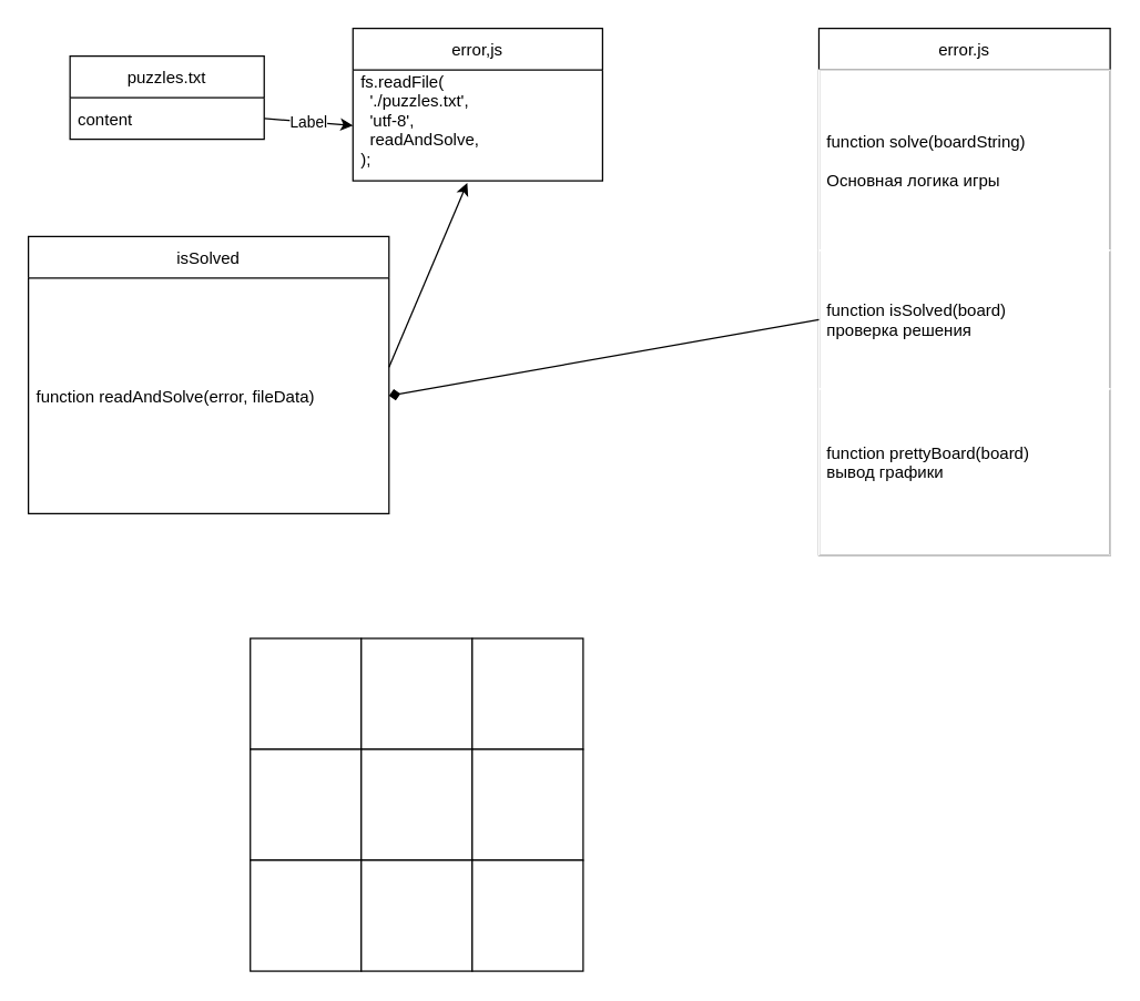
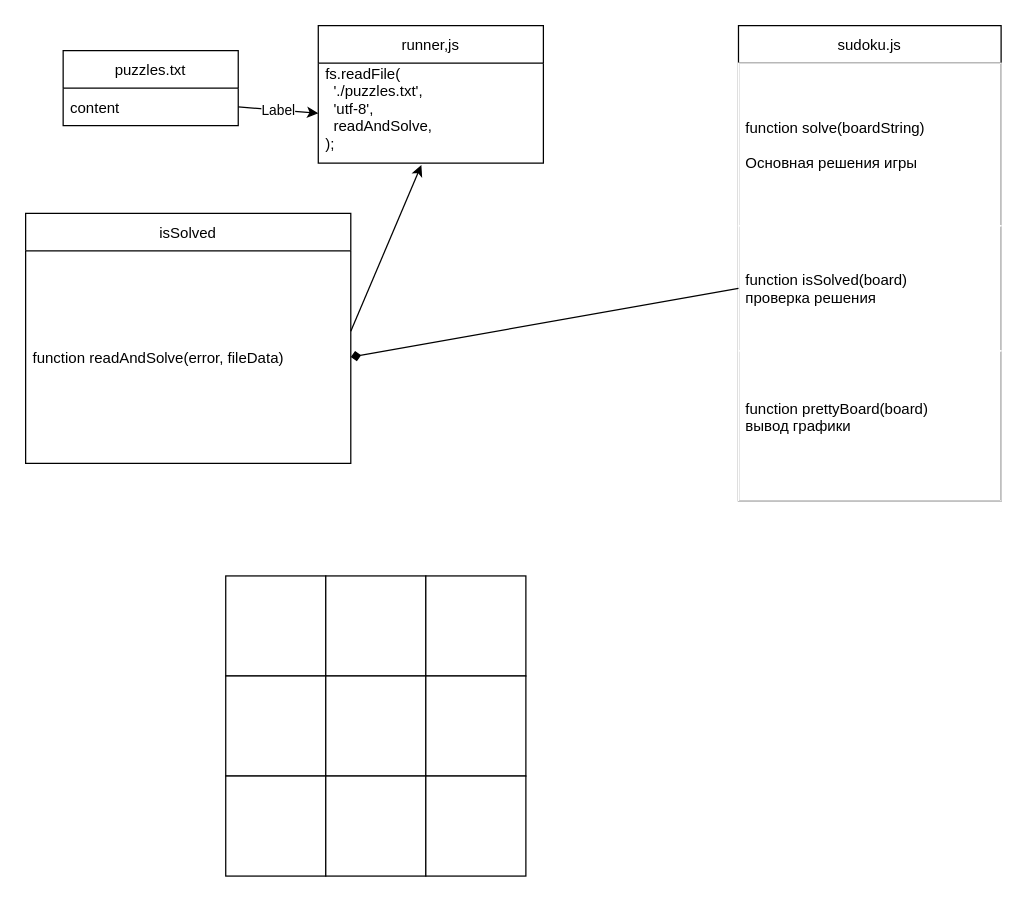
- <mxCell id="8" value="error,js" style="swimlane;fontStyle=0;childLayout=stackLayout;horizontal=1;startSize=30;horizontalStack=0;resizeParent=1;resizeParentMax=0;resizeLast=0;collapsible=1;marginBottom=0;" parent="1" vertex="1"><mxGeometry x="254" width="180" height="110" as="geometry" y="20" /></mxCell>
+ <mxCell id="8" value="runner,js" style="swimlane;fontStyle=0;childLayout=stackLayout;horizontal=1;startSize=30;horizontalStack=0;resizeParent=1;resizeParentMax=0;resizeLast=0;collapsible=1;marginBottom=0;" parent="1" vertex="1"><mxGeometry x="254" width="180" height="110" as="geometry" y="20" /></mxCell>
- <mxCell id="2" value="error.js" style="swimlane;fontStyle=0;childLayout=stackLayout;horizontal=1;startSize=30;horizontalStack=0;resizeParent=1;resizeParentMax=0;resizeLast=0;collapsible=1;marginBottom=0;" parent="1" vertex="1"><mxGeometry x="590" width="210" height="380" as="geometry" y="20" /></mxCell>
+ <mxCell id="2" value="sudoku.js" style="swimlane;fontStyle=0;childLayout=stackLayout;horizontal=1;startSize=30;horizontalStack=0;resizeParent=1;resizeParentMax=0;resizeLast=0;collapsible=1;marginBottom=0;" parent="1" vertex="1"><mxGeometry x="590" width="210" height="380" as="geometry" y="20" /></mxCell>
- <mxCell id="3" value="function solve(boardString)&#10;&#10;Основная логика игры" style="text;strokeColor=white;fillColor=none;align=left;verticalAlign=middle;spacingLeft=4;spacingRight=4;overflow=hidden;points=[[0,0.5],[1,0.5]];portConstraint=eastwest;rotatable=0;" parent="2" vertex="1"><mxGeometry y="30" width="210" height="130" as="geometry" /></mxCell>
+ <mxCell id="3" value="function solve(boardString)&#10;&#10;Основная решения игры" style="text;strokeColor=white;fillColor=none;align=left;verticalAlign=middle;spacingLeft=4;spacingRight=4;overflow=hidden;points=[[0,0.5],[1,0.5]];portConstraint=eastwest;rotatable=0;" parent="2" vertex="1"><mxGeometry y="30" width="210" height="130" as="geometry" /></mxCell>
